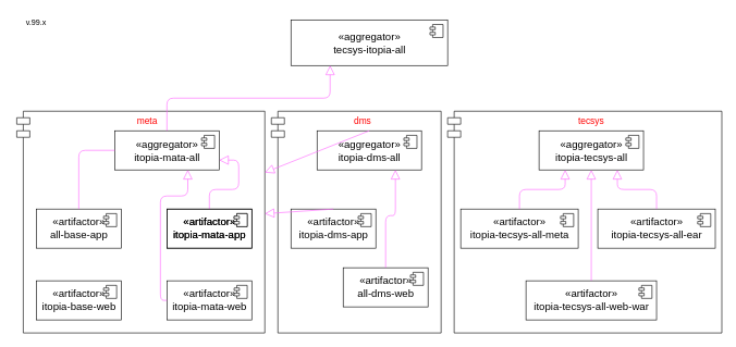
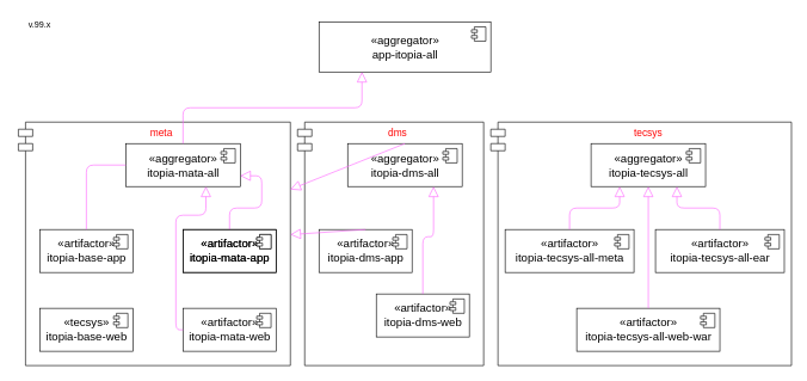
- <mxCell id="5" value="«aggregator»&lt;br style=&quot;font-size: 16px&quot;&gt;&lt;span style=&quot;font-size: 16px&quot;&gt;tecsys-itopia-all&lt;/span&gt;" style="html=1;dropTarget=0;fontSize=16;fontStyle=0;fillColor=none;" parent="1" vertex="1"><mxGeometry x="445" y="30" width="240" height="70" as="geometry" /></mxCell>
+ <mxCell id="5" value="«aggregator»&lt;br style=&quot;font-size: 16px&quot;&gt;&lt;span style=&quot;font-size: 16px&quot;&gt;app-itopia-all&lt;/span&gt;" style="html=1;dropTarget=0;fontSize=16;fontStyle=0;fillColor=none;" parent="1" vertex="1"><mxGeometry x="445" y="30" width="240" height="70" as="geometry" /></mxCell>
- <mxCell id="17" value="«artifactor»&lt;br style=&quot;font-size: 16px&quot;&gt;&lt;span style=&quot;font-size: 16px&quot;&gt;all-base-app&lt;/span&gt;" style="html=1;dropTarget=0;fontSize=16;fontStyle=0;fillColor=none;" parent="1" vertex="1"><mxGeometry x="55" y="320" width="130" height="60" as="geometry" /></mxCell>
+ <mxCell id="17" value="«artifactor»&lt;br style=&quot;font-size: 16px&quot;&gt;&lt;span style=&quot;font-size: 16px&quot;&gt;itopia-base-app&lt;/span&gt;" style="html=1;dropTarget=0;fontSize=16;fontStyle=0;fillColor=none;" parent="1" vertex="1"><mxGeometry x="55" y="320" width="130" height="60" as="geometry" /></mxCell>
- <mxCell id="28" value="«artifactor»&lt;br style=&quot;font-size: 16px&quot;&gt;&lt;span style=&quot;font-size: 16px&quot;&gt;all-dms-web&lt;/span&gt;" style="html=1;dropTarget=0;fontSize=16;fontStyle=0;fillColor=none;" parent="1" vertex="1"><mxGeometry x="525" y="410" width="130" height="60" as="geometry" /></mxCell>
+ <mxCell id="28" value="«artifactor»&lt;br style=&quot;font-size: 16px&quot;&gt;&lt;span style=&quot;font-size: 16px&quot;&gt;itopia-dms-web&lt;/span&gt;" style="html=1;dropTarget=0;fontSize=16;fontStyle=0;fillColor=none;" parent="1" vertex="1"><mxGeometry x="525" y="410" width="130" height="60" as="geometry" /></mxCell>
- <mxCell id="21" value="«artifactor»&lt;br style=&quot;font-size: 16px&quot;&gt;&lt;span style=&quot;font-size: 16px&quot;&gt;itopia-base-web&lt;/span&gt;" style="html=1;dropTarget=0;fontSize=16;fontStyle=0;fillColor=none;" parent="1" vertex="1"><mxGeometry x="55" y="430" width="130" height="60" as="geometry" /></mxCell>
+ <mxCell id="21" value="«tecsys»&lt;br style=&quot;font-size: 16px&quot;&gt;&lt;span style=&quot;font-size: 16px&quot;&gt;itopia-base-web&lt;/span&gt;" style="html=1;dropTarget=0;fontSize=16;fontStyle=0;fillColor=none;" parent="1" vertex="1"><mxGeometry x="55" y="430" width="130" height="60" as="geometry" /></mxCell>
